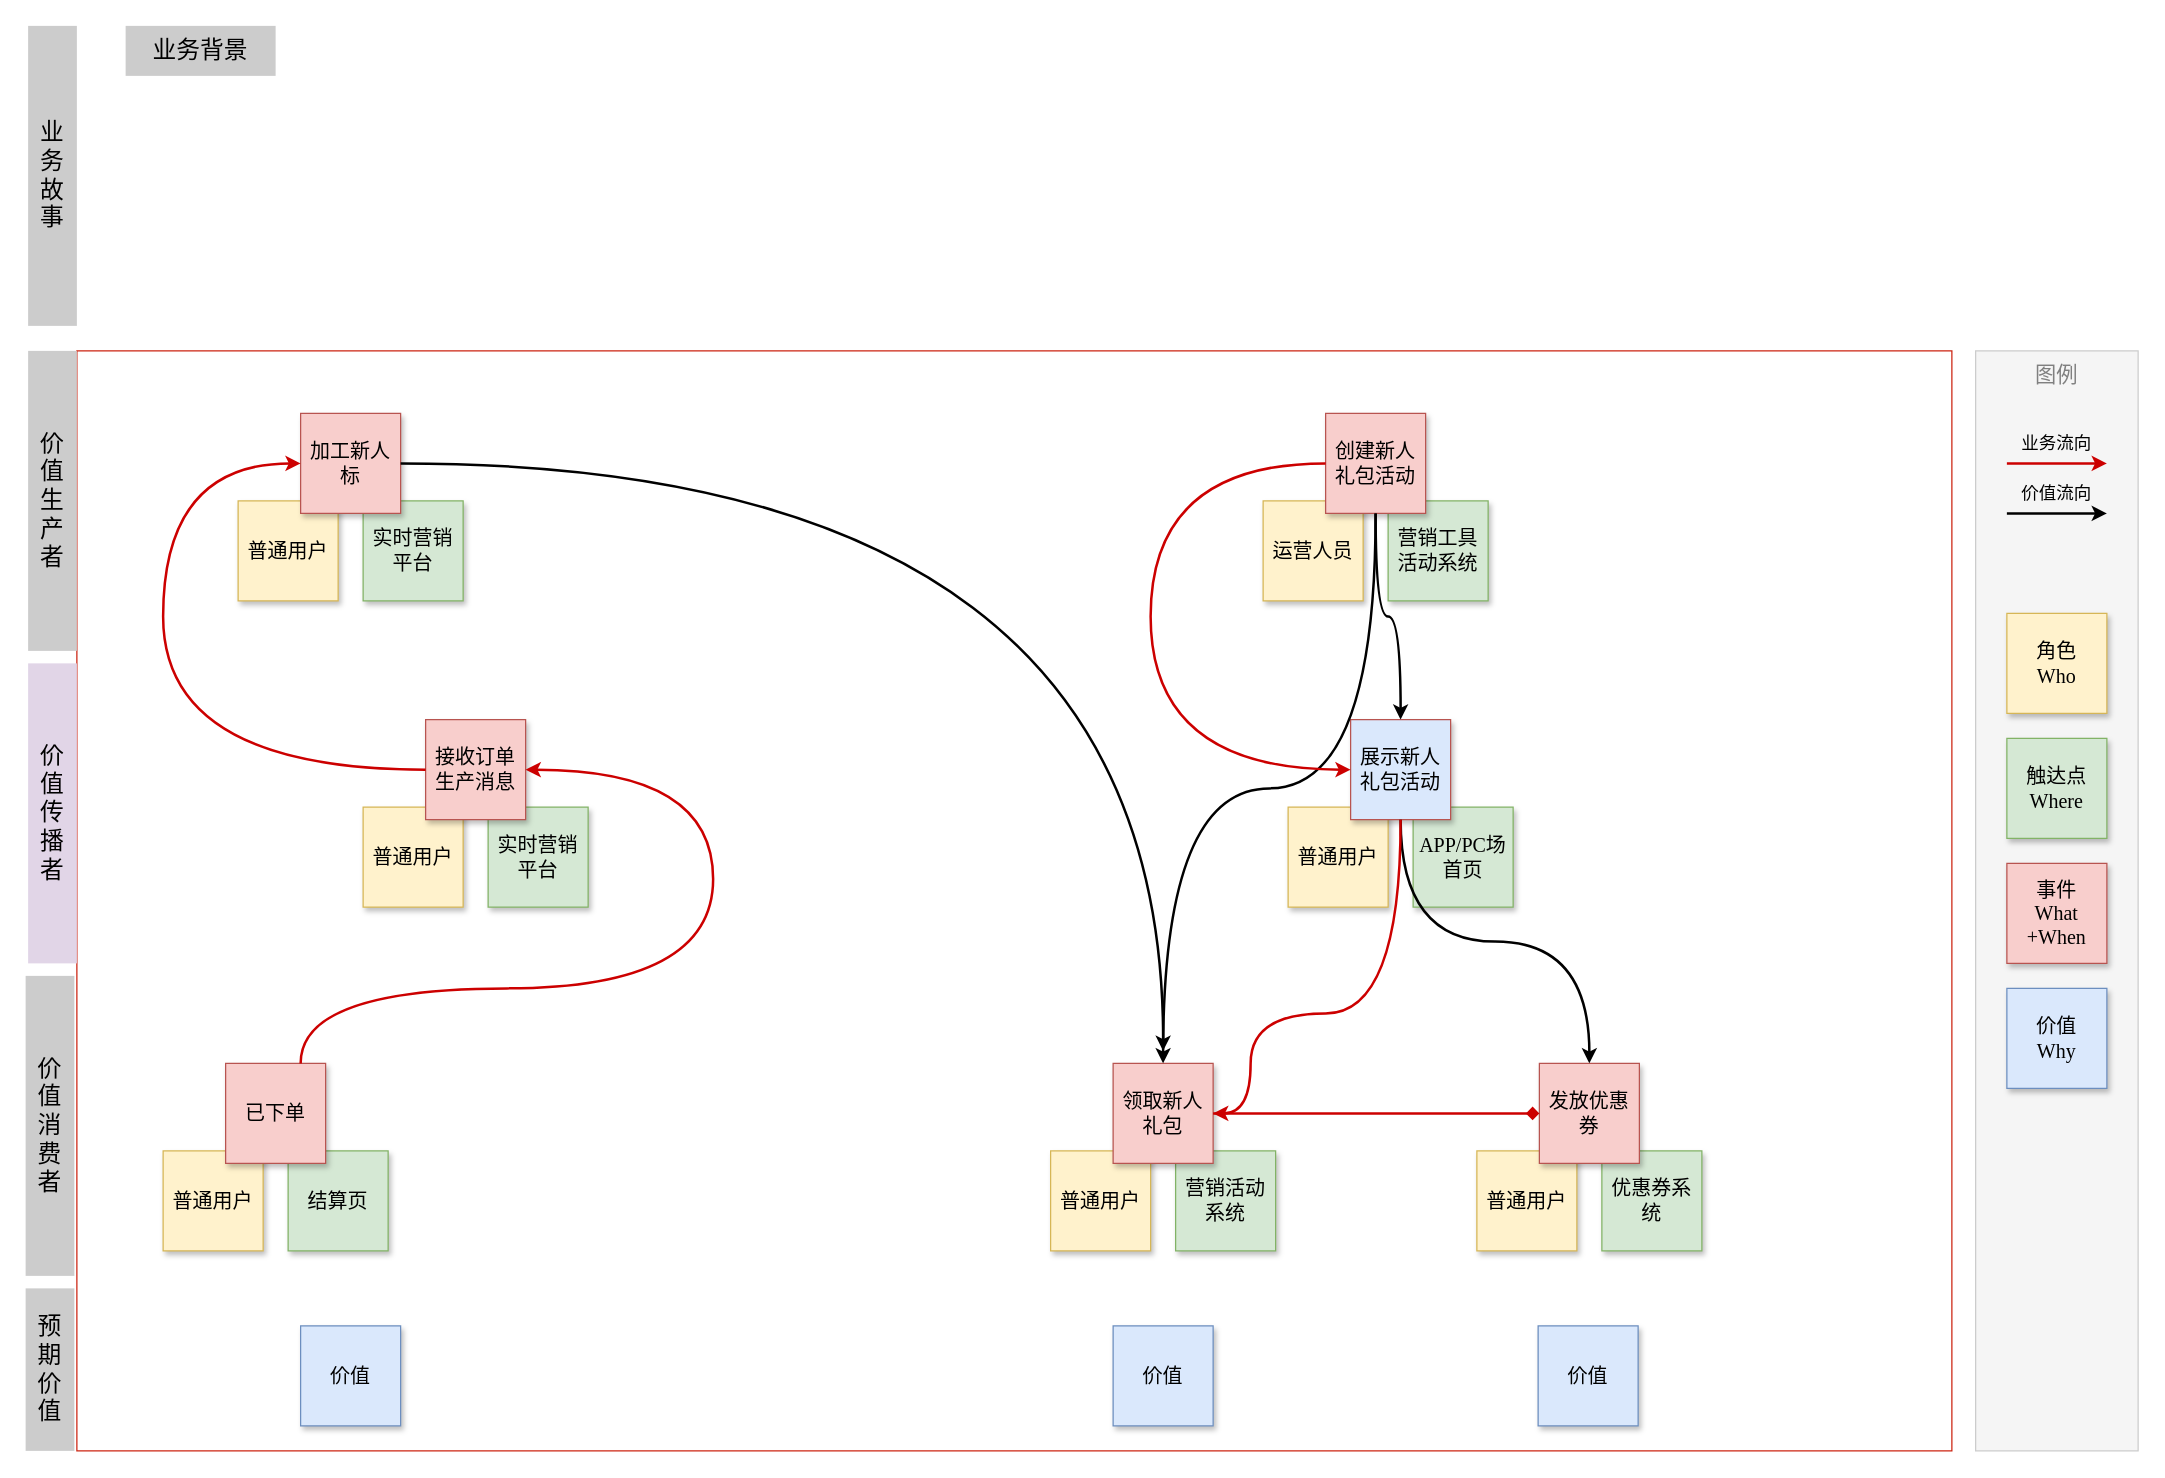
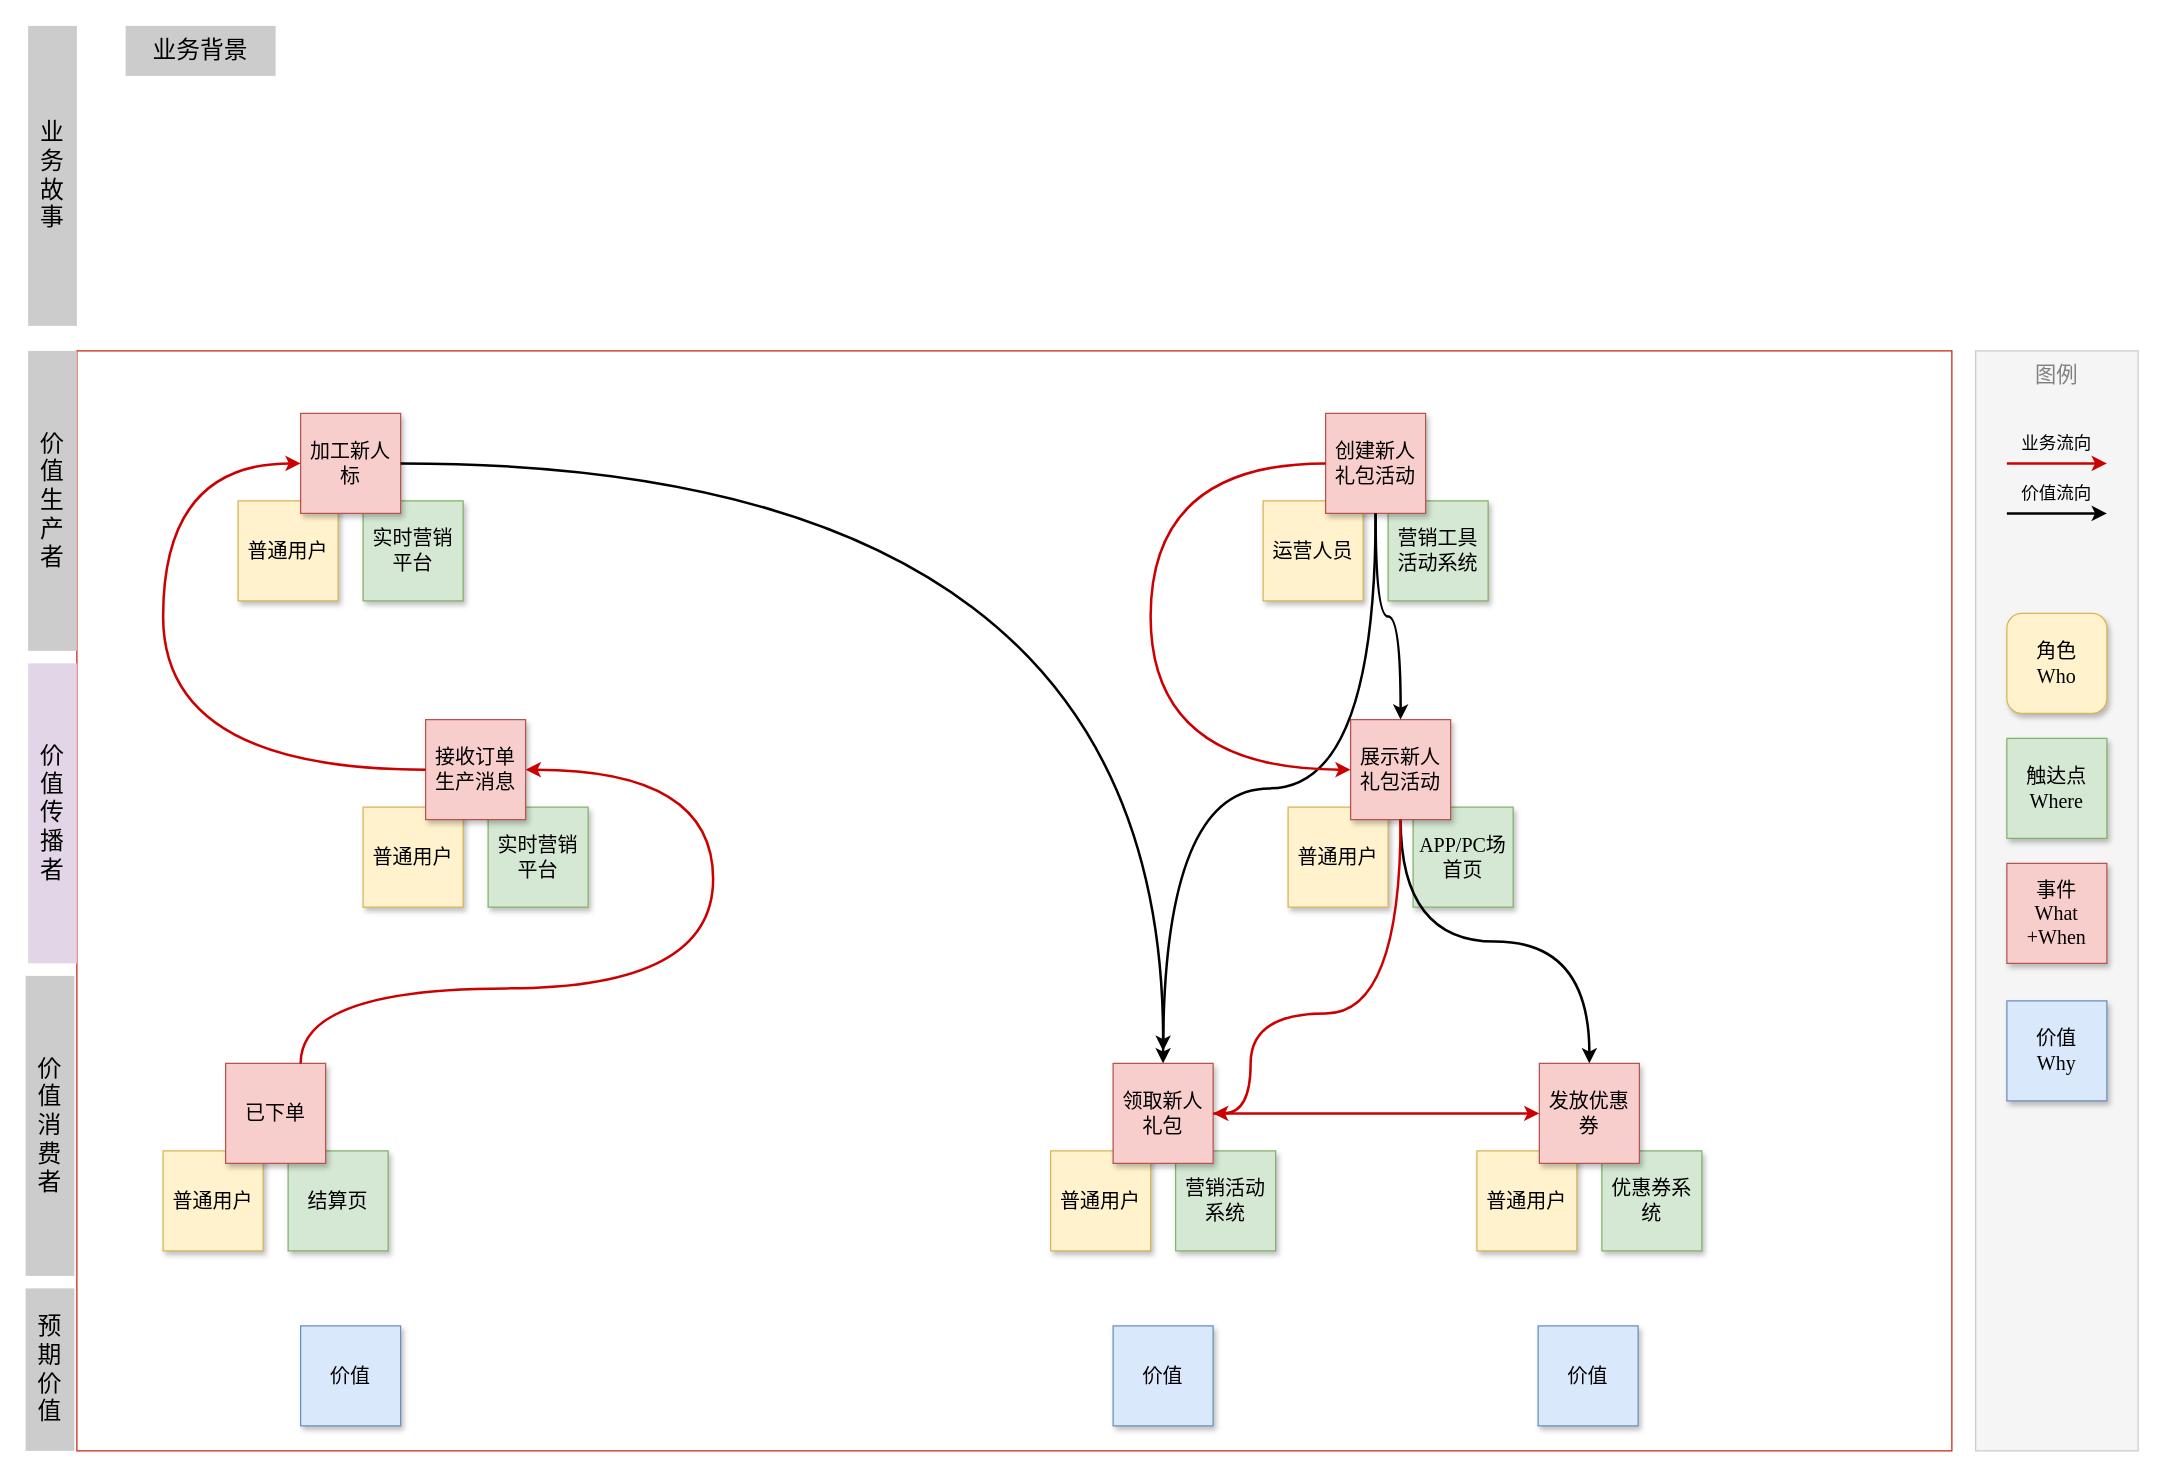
- <mxCell id="5" value="角色&lt;br&gt;Who" style="whiteSpace=wrap;html=1;aspect=fixed;fillColor=#fff2cc;strokeColor=#d6b656;shadow=1;sketch=0;glass=0;fontSize=16;fontFamily=京东朗正体;" parent="3" vertex="1"><mxGeometry x="25" y="210" width="80" height="80" as="geometry" /></mxCell>
+ <mxCell id="5" value="角色&lt;br&gt;Who" style="whiteSpace=wrap;html=1;aspect=fixed;fillColor=#fff2cc;strokeColor=#d6b656;shadow=1;sketch=0;glass=0;fontSize=16;fontFamily=京东朗正体;rounded=1;" parent="3" vertex="1"><mxGeometry x="25" y="210" width="80" height="80" as="geometry" /></mxCell>
- <mxCell id="46" value="展示新人礼包活动" style="whiteSpace=wrap;html=1;aspect=fixed;fillColor=#dae8fc;strokeColor=#b85450;shadow=1;sketch=0;glass=0;fontSize=16;fontFamily=京东朗正体;" parent="43" vertex="1"><mxGeometry x="50" width="80" height="80" as="geometry" /></mxCell>
+ <mxCell id="46" value="展示新人礼包活动" style="whiteSpace=wrap;html=1;aspect=fixed;fillColor=#f8cecc;strokeColor=#b85450;shadow=1;sketch=0;glass=0;fontSize=16;fontFamily=京东朗正体;" parent="43" vertex="1"><mxGeometry x="50" width="80" height="80" as="geometry" /></mxCell>
- <mxCell id="7" value="价值&lt;br&gt;Why" style="whiteSpace=wrap;html=1;aspect=fixed;fillColor=#dae8fc;strokeColor=#6c8ebf;shadow=1;sketch=0;glass=0;fontSize=16;fontFamily=京东朗正体;" parent="3" vertex="1"><mxGeometry x="25" y="510" width="80" height="80" as="geometry" /></mxCell>
+ <mxCell id="7" value="价值&lt;br&gt;Why" style="whiteSpace=wrap;html=1;aspect=fixed;fillColor=#dae8fc;strokeColor=#6c8ebf;shadow=1;sketch=0;glass=0;fontSize=16;fontFamily=京东朗正体;" parent="3" vertex="1"><mxGeometry x="25" y="520" width="80" height="80" as="geometry" /></mxCell>
- <mxCell id="57" style="edgeStyle=orthogonalEdgeStyle;rounded=0;orthogonalLoop=1;jettySize=auto;html=1;exitX=1;exitY=0.5;exitDx=0;exitDy=0;strokeColor=#CC0000;strokeWidth=2;endArrow=diamond;" edge="1" parent="1" source="26" target="30"><mxGeometry relative="1" as="geometry" /></mxCell>
+ <mxCell id="57" style="edgeStyle=orthogonalEdgeStyle;rounded=0;orthogonalLoop=1;jettySize=auto;html=1;exitX=1;exitY=0.5;exitDx=0;exitDy=0;strokeColor=#CC0000;strokeWidth=2;" edge="1" parent="1" source="26" target="30"><mxGeometry relative="1" as="geometry" /></mxCell>
